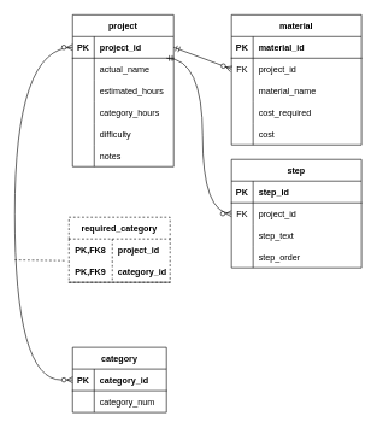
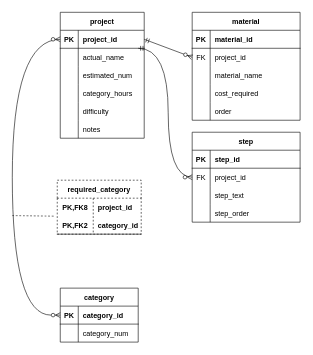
- <mxCell id="11" value="estimated_hours" style="shape=partialRectangle;connectable=0;fillColor=none;top=0;left=0;bottom=0;right=0;align=left;spacingLeft=6;overflow=hidden;" parent="9" vertex="1"><mxGeometry x="30" width="110" height="30" as="geometry"><mxRectangle width="110" height="30" as="alternateBounds" /></mxGeometry></mxCell>
+ <mxCell id="11" value="estimated_num" style="shape=partialRectangle;connectable=0;fillColor=none;top=0;left=0;bottom=0;right=0;align=left;spacingLeft=6;overflow=hidden;" parent="9" vertex="1"><mxGeometry x="30" width="110" height="30" as="geometry"><mxRectangle width="110" height="30" as="alternateBounds" /></mxGeometry></mxCell>
- <mxCell id="36" value="cost" style="shape=partialRectangle;connectable=0;fillColor=none;top=0;left=0;bottom=0;right=0;align=left;spacingLeft=6;overflow=hidden;" parent="34" vertex="1"><mxGeometry x="30" width="150" height="30" as="geometry"><mxRectangle width="150" height="30" as="alternateBounds" /></mxGeometry></mxCell>
+ <mxCell id="36" value="order" style="shape=partialRectangle;connectable=0;fillColor=none;top=0;left=0;bottom=0;right=0;align=left;spacingLeft=6;overflow=hidden;" parent="34" vertex="1"><mxGeometry x="30" width="150" height="30" as="geometry"><mxRectangle width="150" height="30" as="alternateBounds" /></mxGeometry></mxCell>
- <mxCell id="62" value="PK,FK9" style="shape=partialRectangle;connectable=0;fillColor=none;top=0;left=0;bottom=0;right=0;fontStyle=1;overflow=hidden;" parent="61" vertex="1"><mxGeometry width="60" height="30" as="geometry"><mxRectangle width="60" height="30" as="alternateBounds" /></mxGeometry></mxCell>
+ <mxCell id="62" value="PK,FK2" style="shape=partialRectangle;connectable=0;fillColor=none;top=0;left=0;bottom=0;right=0;fontStyle=1;overflow=hidden;" parent="61" vertex="1"><mxGeometry width="60" height="30" as="geometry"><mxRectangle width="60" height="30" as="alternateBounds" /></mxGeometry></mxCell>
